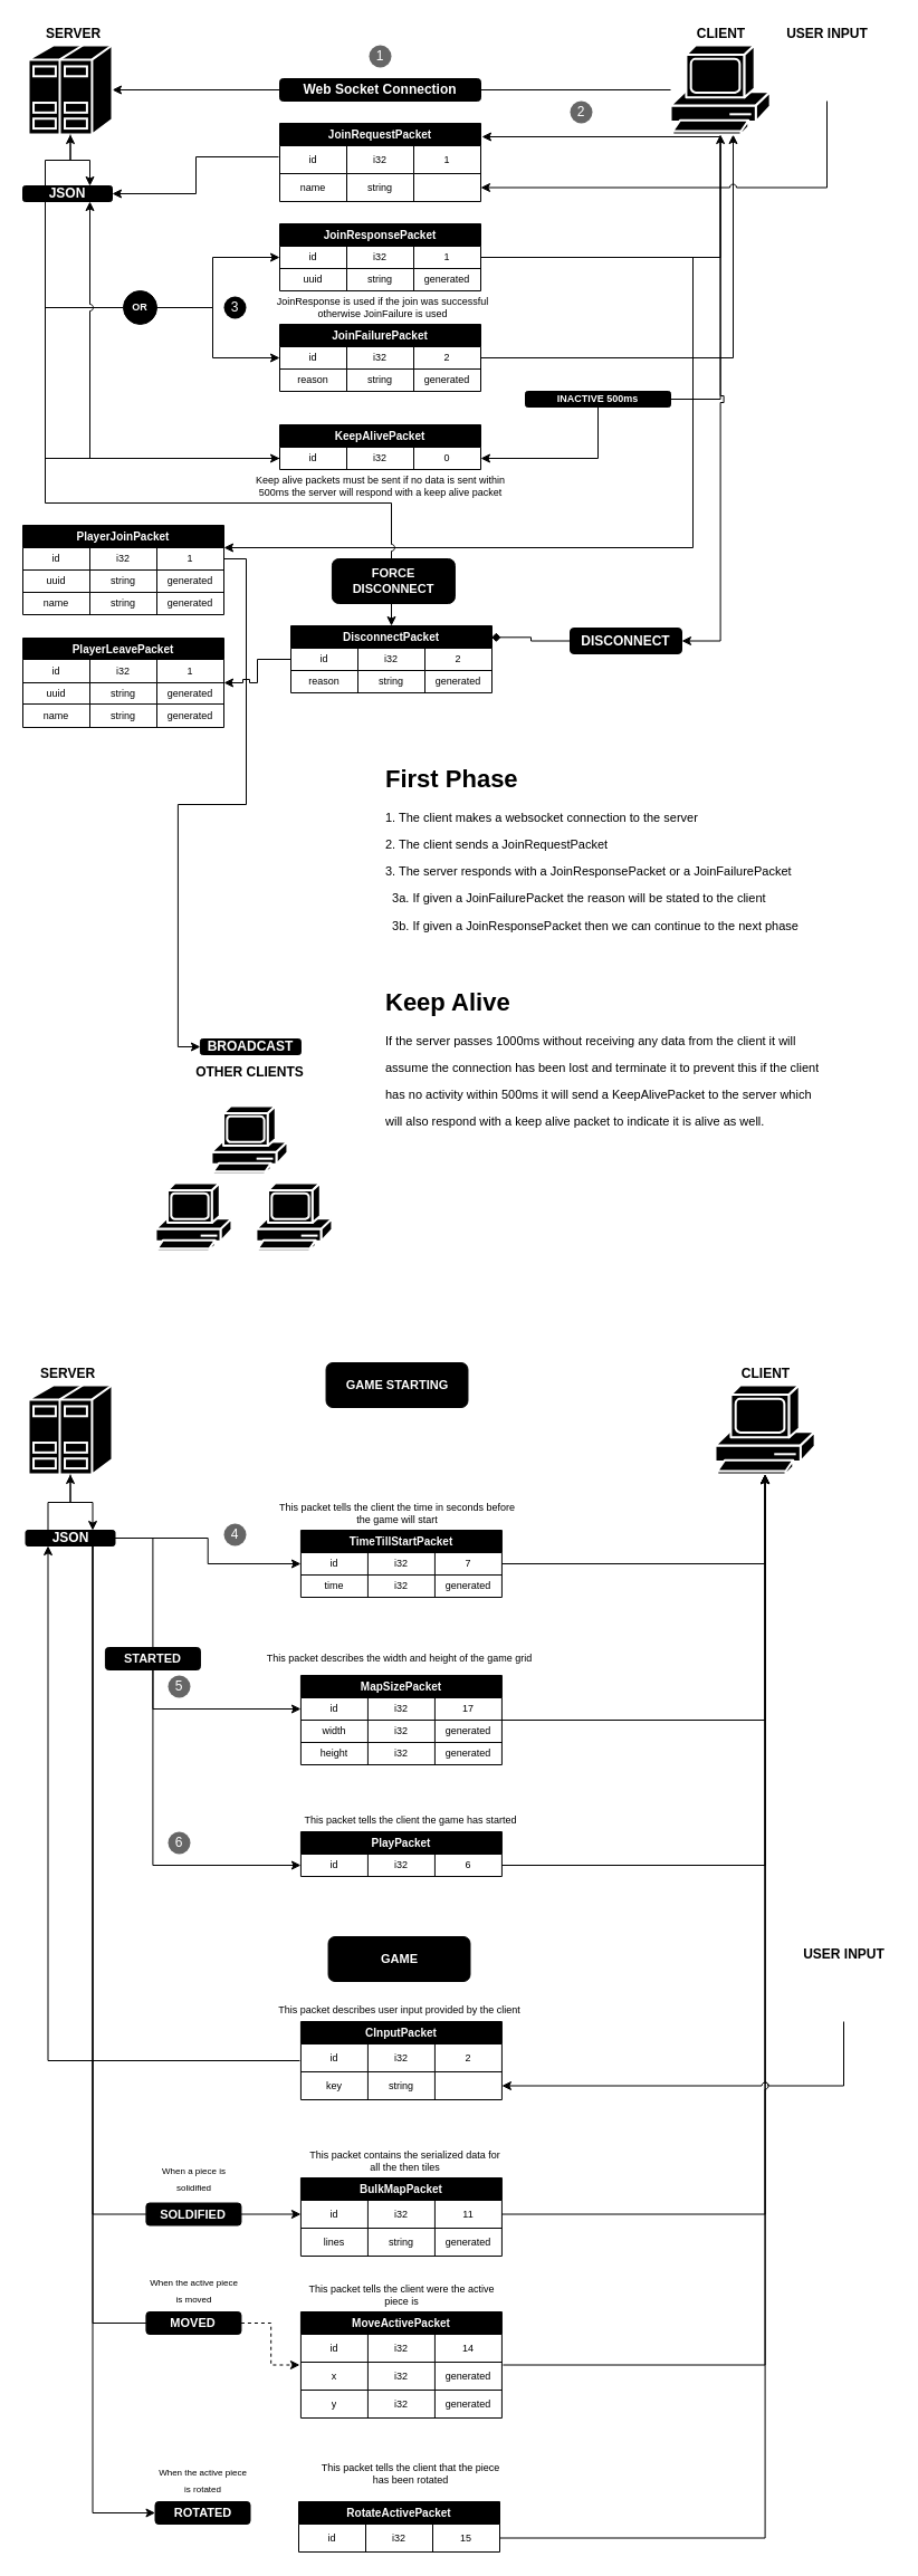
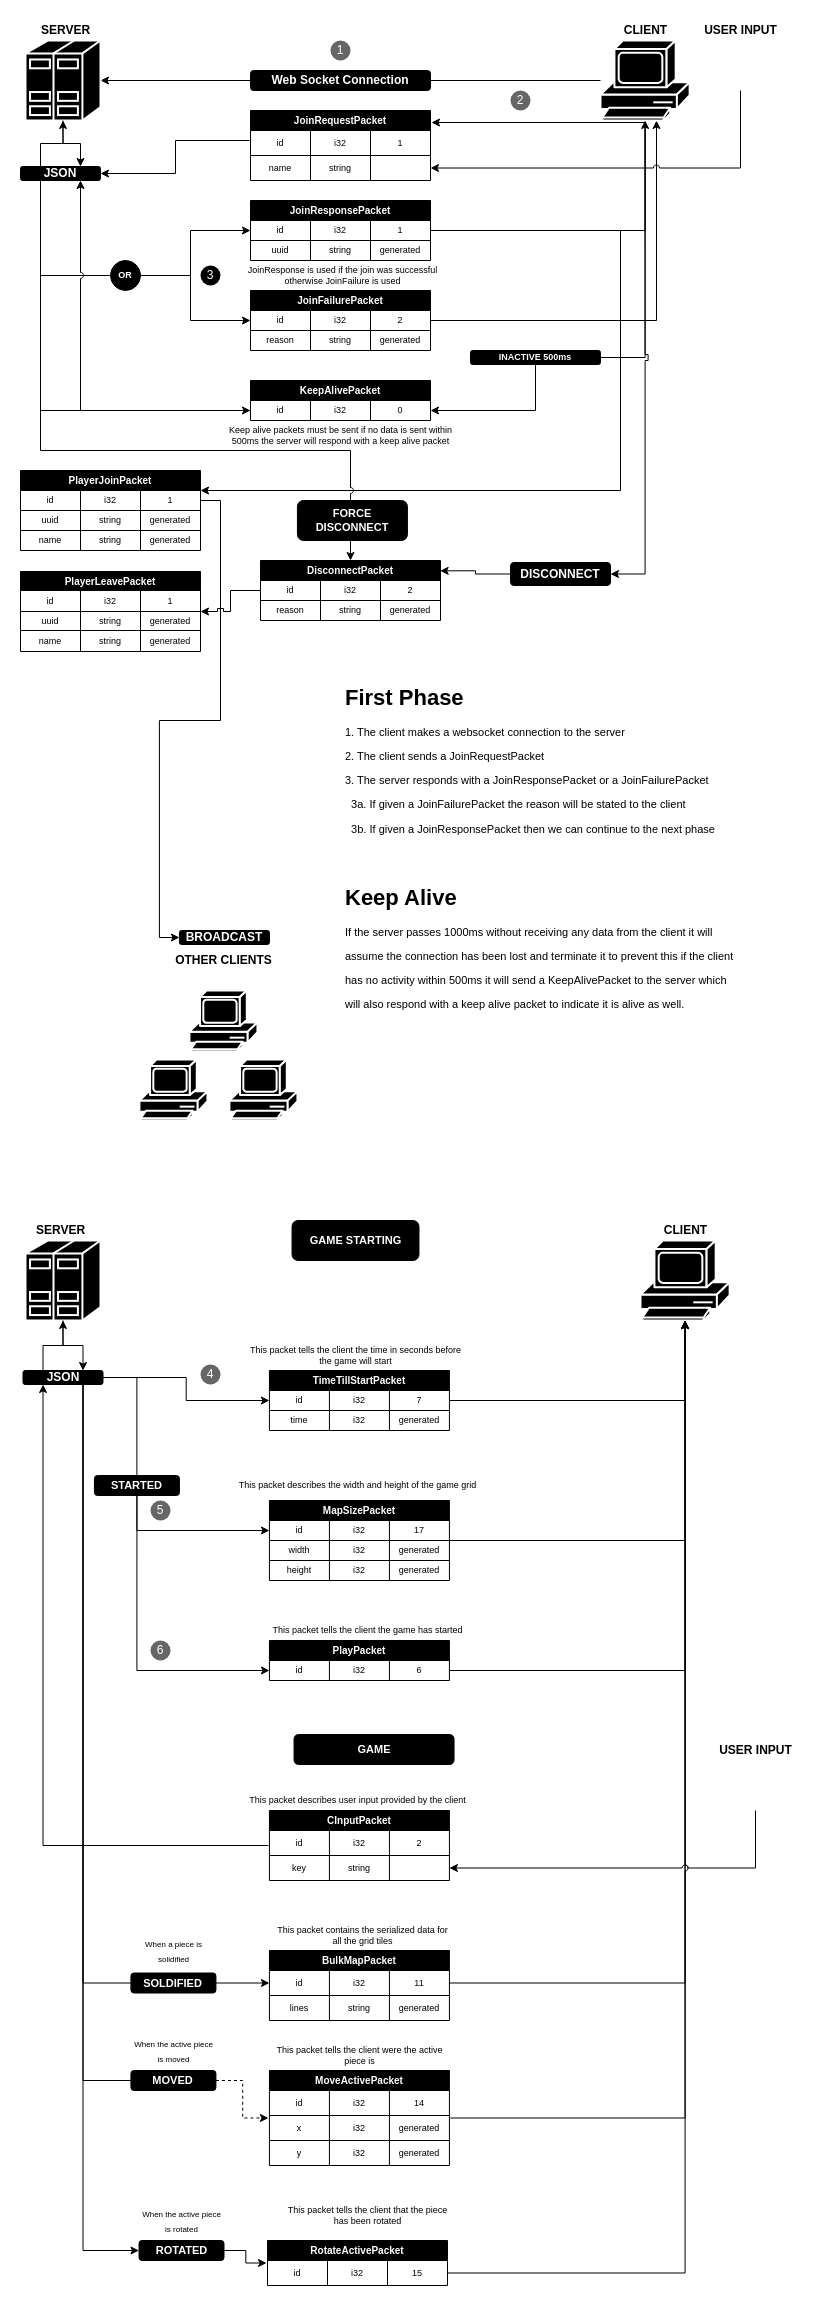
- <mxCell id="77" style="edgeStyle=orthogonalEdgeStyle;rounded=0;jumpStyle=sharp;orthogonalLoop=1;jettySize=auto;html=1;entryX=0.998;entryY=0.172;entryDx=0;entryDy=0;shadow=0;fontSize=9;fontColor=#FFFFFF;strokeColor=#000000;entryPerimeter=0;endArrow=diamond;" parent="1" source="78" target="79" edge="1"><mxGeometry relative="1" as="geometry"><Array as="points"><mxPoint x="475" y="574" /><mxPoint x="475" y="570" /><mxPoint x="440" y="570" /></Array></mxGeometry></mxCell>
+ <mxCell id="77" style="edgeStyle=orthogonalEdgeStyle;rounded=0;jumpStyle=sharp;orthogonalLoop=1;jettySize=auto;html=1;entryX=0.998;entryY=0.172;entryDx=0;entryDy=0;shadow=0;fontSize=9;fontColor=#FFFFFF;strokeColor=#000000;entryPerimeter=0;" parent="1" source="78" target="79" edge="1"><mxGeometry relative="1" as="geometry"><Array as="points"><mxPoint x="475" y="574" /><mxPoint x="475" y="570" /><mxPoint x="440" y="570" /></Array></mxGeometry></mxCell>
- <mxCell id="174" value="&lt;b&gt;GAME&lt;br&gt;&lt;/b&gt;" style="rounded=1;whiteSpace=wrap;html=1;fontColor=#FFFFFF;fillColor=#000000;gradientColor=none;fontSize=11;" vertex="1" parent="1"><mxGeometry x="293.54" y="1734" width="126.93" height="40" as="geometry" /></mxCell>
+ <mxCell id="174" value="&lt;b&gt;GAME&lt;br&gt;&lt;/b&gt;" style="rounded=1;whiteSpace=wrap;html=1;fontColor=#FFFFFF;fillColor=#000000;gradientColor=none;fontSize=11;" vertex="1" parent="1"><mxGeometry x="293.54" y="1734" width="160" height="30" as="geometry" /></mxCell>
- <mxCell id="219" value="&lt;font color=&quot;#000000&quot;&gt;This packet contains the serialized data for&lt;br&gt;all the then tiles&lt;br&gt;&lt;/font&gt;" style="text;html=1;align=center;verticalAlign=middle;resizable=0;points=[];autosize=1;strokeColor=none;fontSize=9;fontColor=#FFFFFF;" vertex="1" parent="1"><mxGeometry x="267" y="1920" width="190" height="30" as="geometry" /></mxCell>
+ <mxCell id="219" value="&lt;font color=&quot;#000000&quot;&gt;This packet contains the serialized data for&lt;br&gt;all the grid tiles&lt;br&gt;&lt;/font&gt;" style="text;html=1;align=center;verticalAlign=middle;resizable=0;points=[];autosize=1;strokeColor=none;fontSize=9;fontColor=#FFFFFF;" vertex="1" parent="1"><mxGeometry x="267" y="1920" width="190" height="30" as="geometry" /></mxCell>
+ <mxCell id="223" style="edgeStyle=orthogonalEdgeStyle;rounded=0;jumpStyle=arc;orthogonalLoop=1;jettySize=auto;html=1;exitX=1;exitY=0.5;exitDx=0;exitDy=0;endArrow=classic;endFill=1;" edge="1" parent="1" source="224" target="225"><mxGeometry relative="1" as="geometry" /></mxCell>
